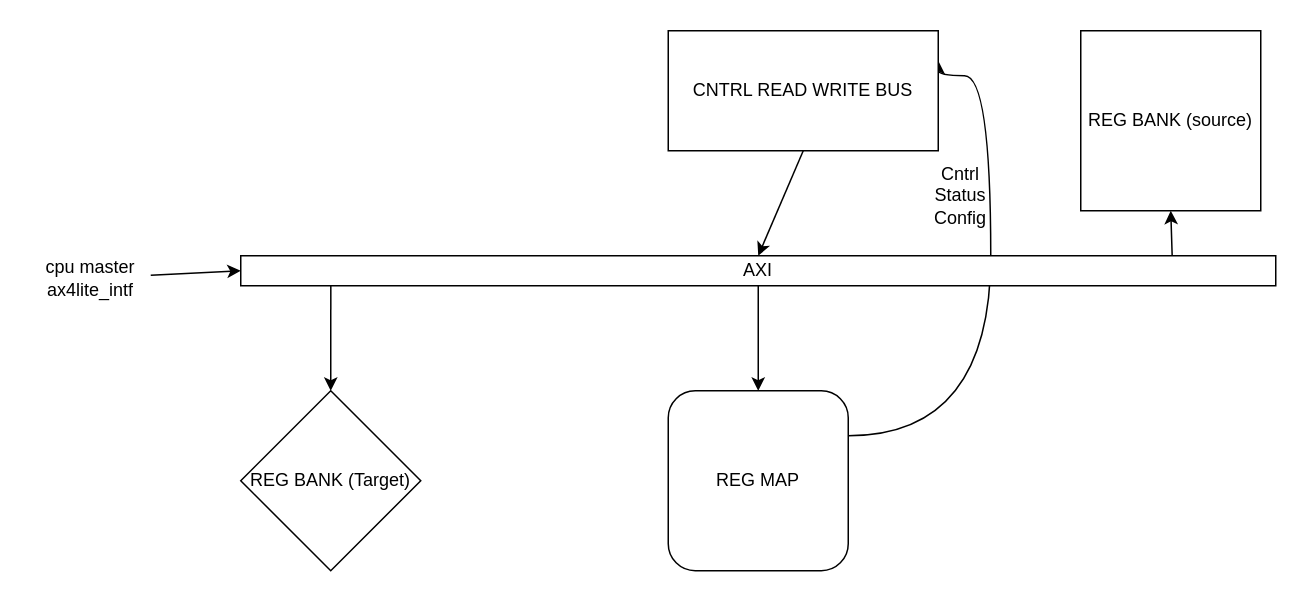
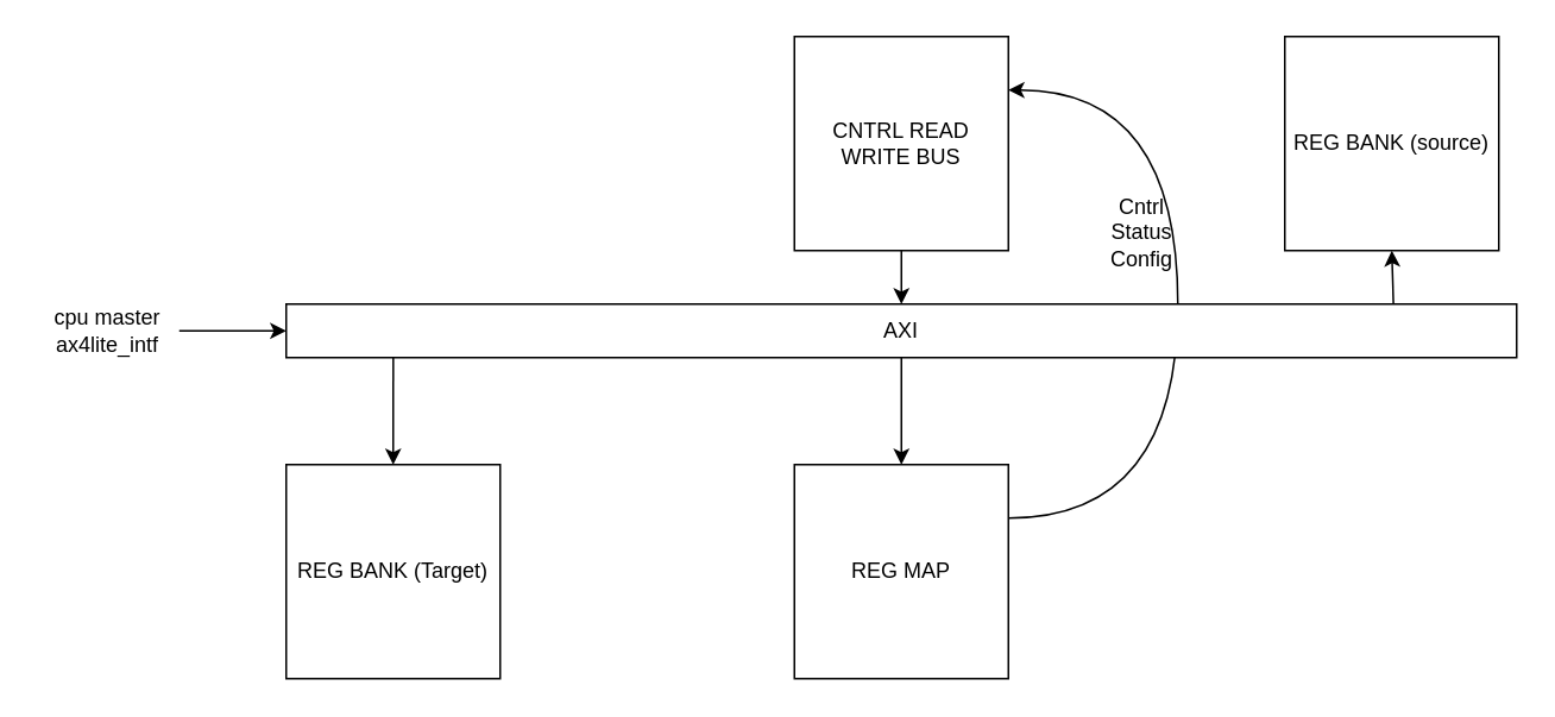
- <mxCell id="7" value="CNTRL READ WRITE BUS" style="whiteSpace=wrap;html=1;" parent="1" vertex="1"><mxGeometry x="445" y="20" width="180" height="80" as="geometry" /></mxCell>
+ <mxCell id="7" value="CNTRL READ WRITE BUS" style="whiteSpace=wrap;html=1;" parent="1" vertex="1"><mxGeometry x="445" y="20" width="120" height="120" as="geometry" /></mxCell>
- <mxCell id="11" value="AXI" style="whiteSpace=wrap;html=1;" parent="1" vertex="1"><mxGeometry x="160" y="170" width="690" height="20" as="geometry" /></mxCell>
+ <mxCell id="11" value="AXI" style="whiteSpace=wrap;html=1;" parent="1" vertex="1"><mxGeometry x="160" y="170" width="690" height="30" as="geometry" /></mxCell>
- <mxCell id="2" value="REG BANK (Target)" style="rhombus;whiteSpace=wrap;html=1;" parent="1" vertex="1"><mxGeometry x="160" y="260" width="120" height="120" as="geometry" /></mxCell>
+ <mxCell id="2" value="REG BANK (Target)" style="whiteSpace=wrap;html=1;" parent="1" vertex="1"><mxGeometry x="160" y="260" width="120" height="120" as="geometry" /></mxCell>
- <mxCell id="4" value="REG MAP" style="whiteSpace=wrap;html=1;rounded=1;" parent="1" vertex="1"><mxGeometry x="445" y="260" width="120" height="120" as="geometry" /></mxCell>
+ <mxCell id="4" value="REG MAP" style="whiteSpace=wrap;html=1;" parent="1" vertex="1"><mxGeometry x="445" y="260" width="120" height="120" as="geometry" /></mxCell>
